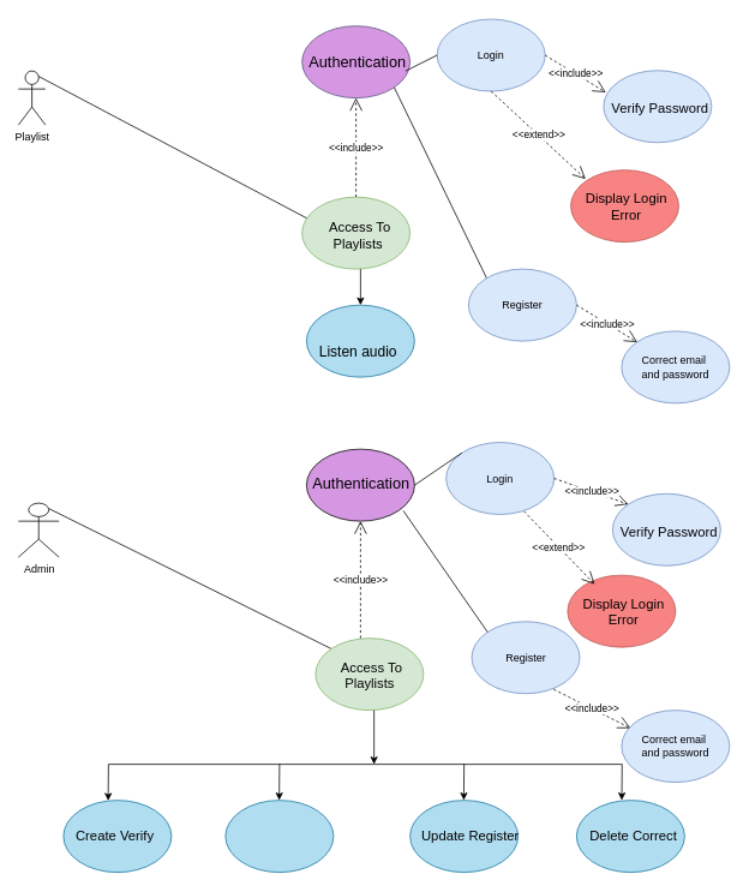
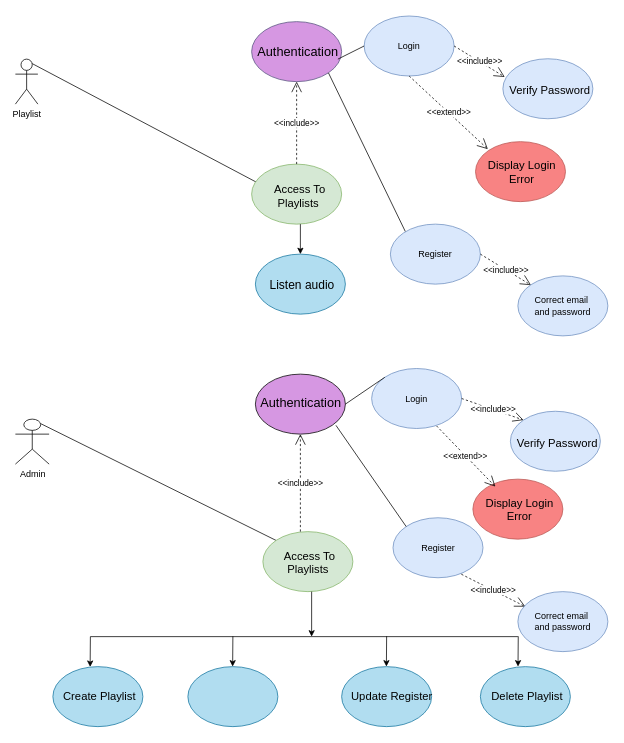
- <mxCell id="5" value="Listen audio" style="text;html=1;resizable=0;points=[];autosize=1;align=center;verticalAlign=top;spacingTop=-4;fontSize=16;" parent="1" vertex="1"><mxGeometry x="347" y="377" width="100" height="20" as="geometry" /></mxCell>
+ <mxCell id="5" value="Listen audio" style="text;html=1;resizable=0;points=[];autosize=1;align=center;verticalAlign=top;spacingTop=-4;fontSize=16;" parent="1" vertex="1"><mxGeometry x="352" y="367" width="100" height="20" as="geometry" /></mxCell>
- <mxCell id="33" value="Create Verify" style="text;html=1;resizable=0;points=[];autosize=1;align=left;verticalAlign=top;spacingTop=-4;fontSize=15;" parent="1" vertex="1"><mxGeometry x="82" y="916" width="110" height="20" as="geometry" /></mxCell>
+ <mxCell id="33" value="Create Playlist" style="text;html=1;resizable=0;points=[];autosize=1;align=left;verticalAlign=top;spacingTop=-4;fontSize=15;" parent="1" vertex="1"><mxGeometry x="82" y="916" width="110" height="20" as="geometry" /></mxCell>
- <mxCell id="32" value="Delete Correct" style="text;html=1;resizable=0;points=[];autosize=1;align=left;verticalAlign=top;spacingTop=-4;fontSize=15;" parent="1" vertex="1"><mxGeometry x="653" y="916" width="110" height="20" as="geometry" /></mxCell>
+ <mxCell id="32" value="Delete Playlist" style="text;html=1;resizable=0;points=[];autosize=1;align=left;verticalAlign=top;spacingTop=-4;fontSize=15;" parent="1" vertex="1"><mxGeometry x="653" y="916" width="110" height="20" as="geometry" /></mxCell>
